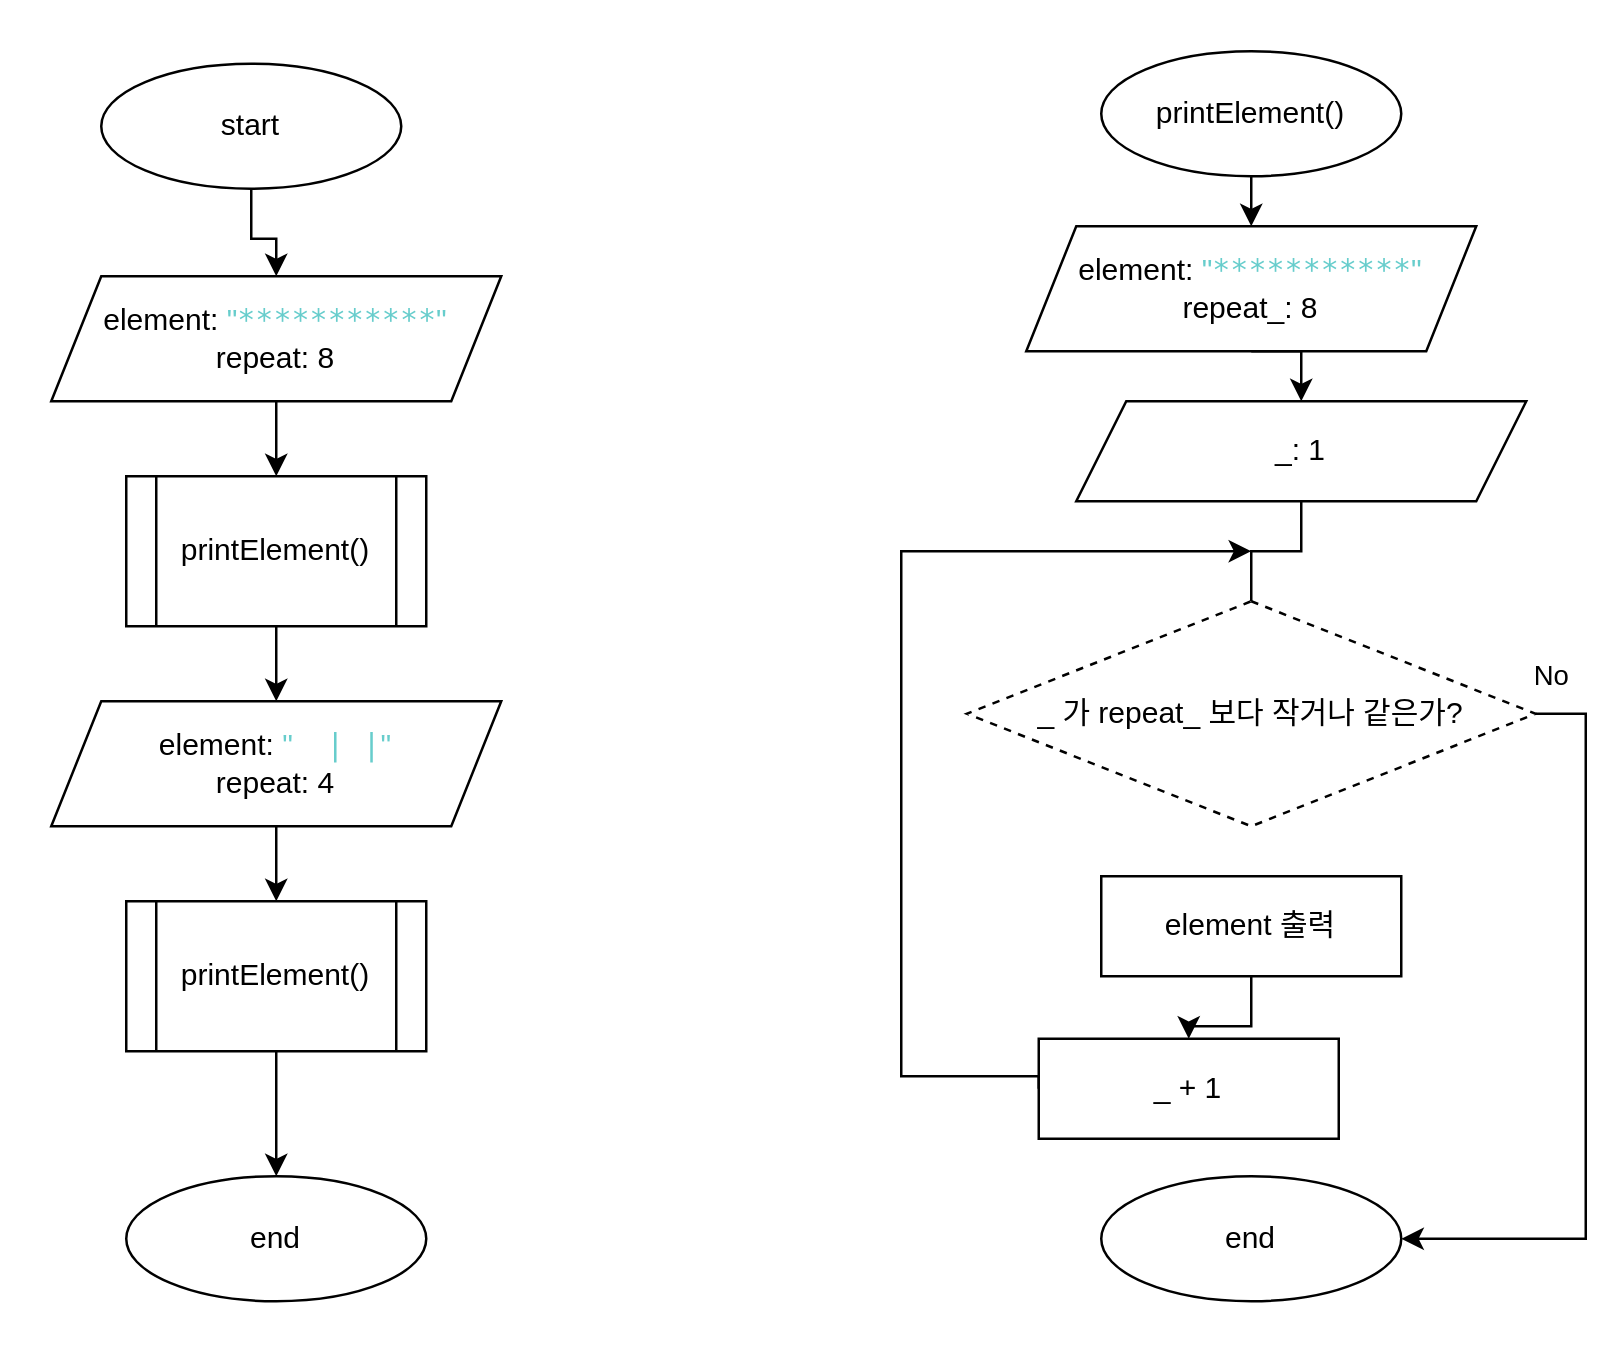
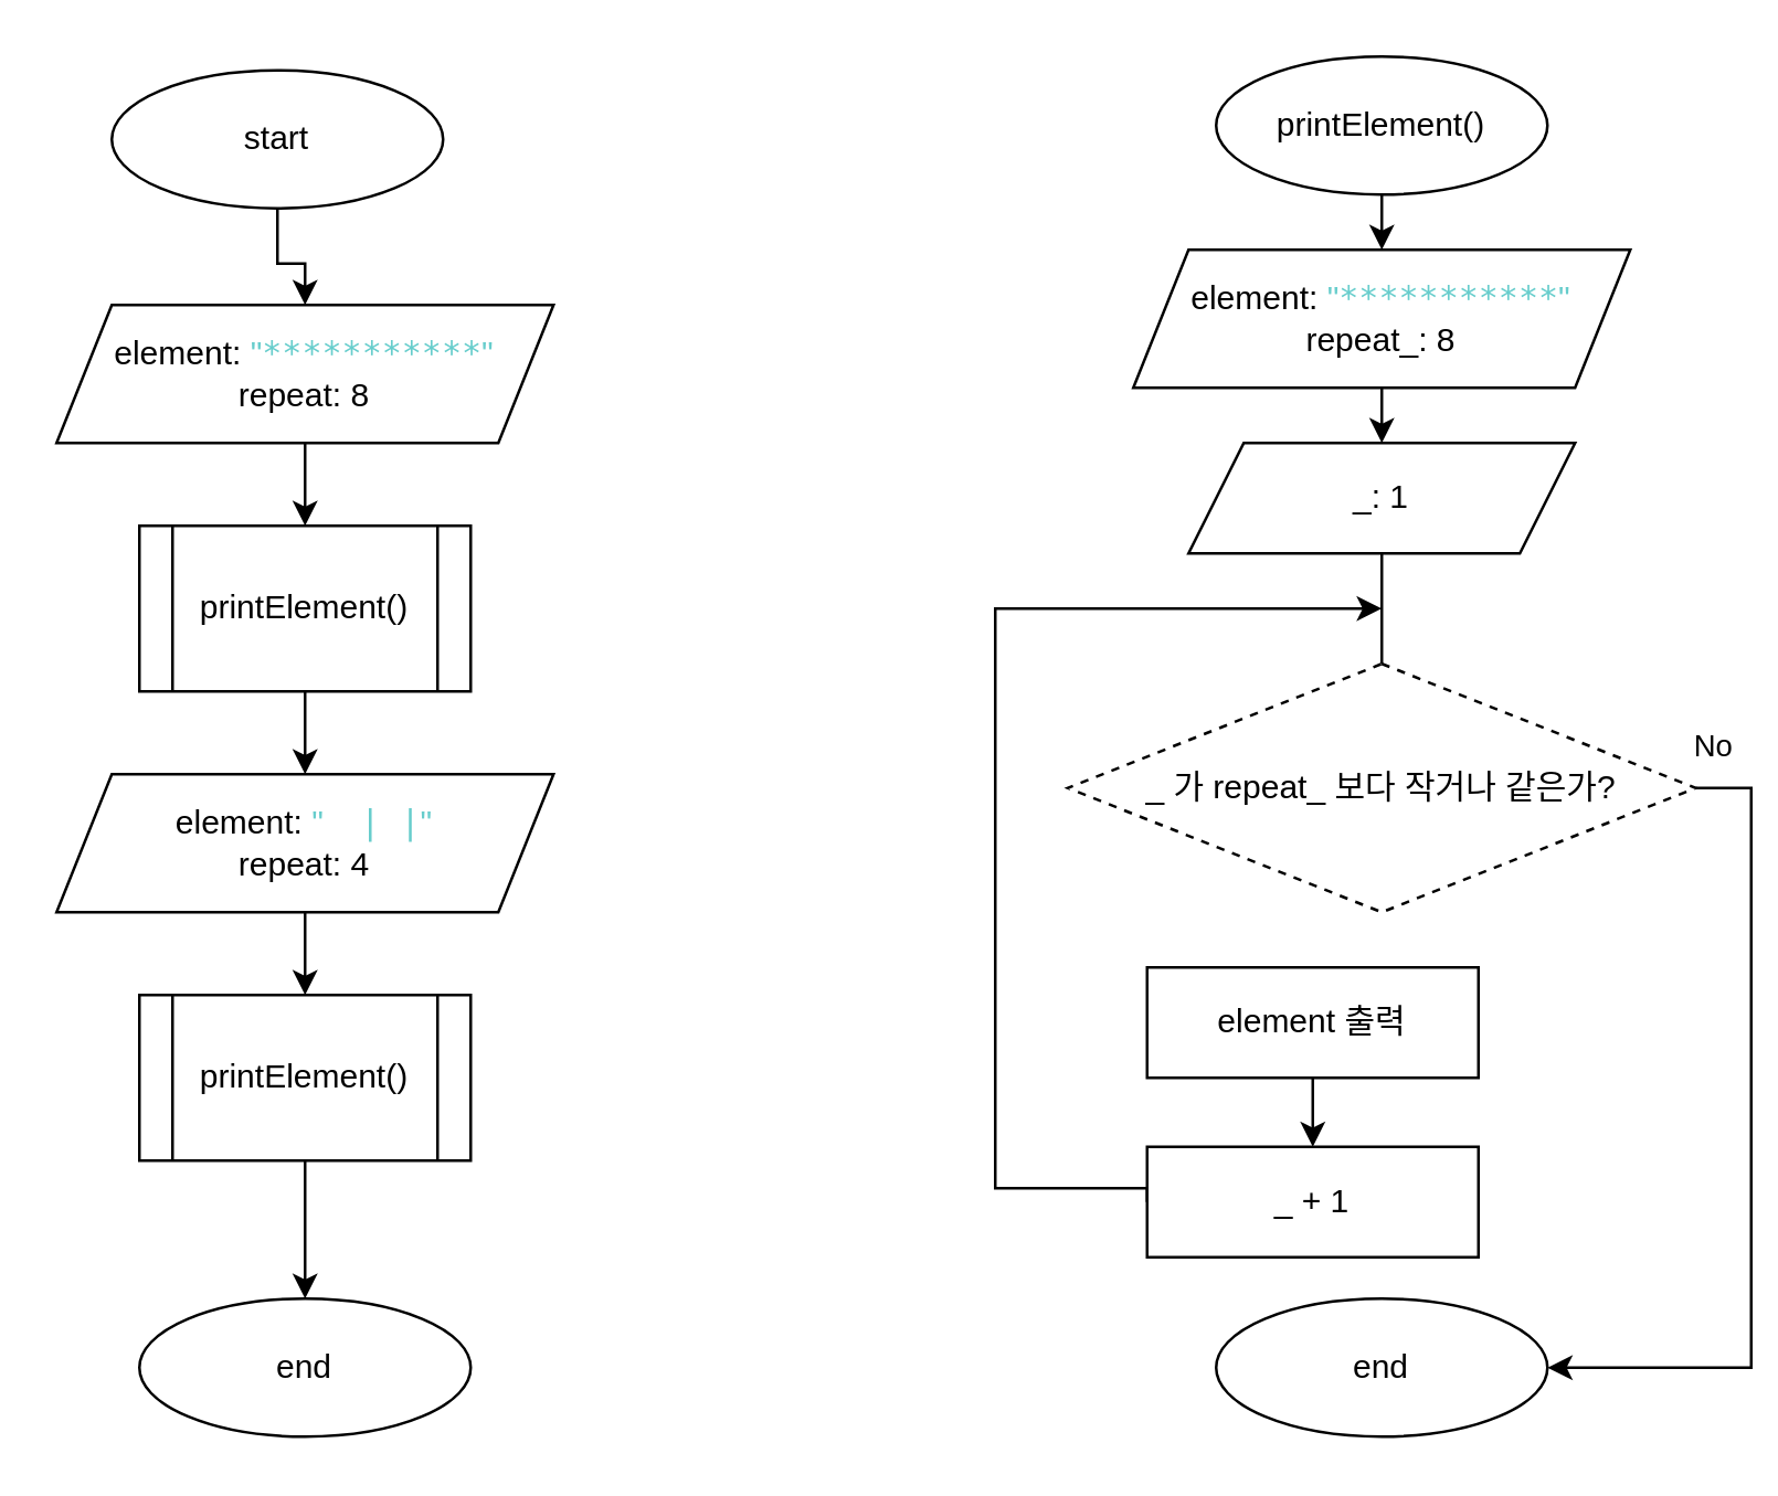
- <mxCell id="13" value="_: 1" style="shape=parallelogram;perimeter=parallelogramPerimeter;whiteSpace=wrap;html=1;fixedSize=1;" vertex="1" parent="1"><mxGeometry x="430" y="160" width="180" height="40" as="geometry" /></mxCell>
+ <mxCell id="13" value="_: 1" style="shape=parallelogram;perimeter=parallelogramPerimeter;whiteSpace=wrap;html=1;fixedSize=1;" vertex="1" parent="1"><mxGeometry x="430" y="160" width="140" height="40" as="geometry" /></mxCell>
- <mxCell id="15" value="element 출력" style="whiteSpace=wrap;html=1;" vertex="1" parent="1"><mxGeometry x="440" y="350" width="120" height="40" as="geometry" /></mxCell>
+ <mxCell id="15" value="element 출력" style="whiteSpace=wrap;html=1;" vertex="1" parent="1"><mxGeometry x="415" y="350" width="120" height="40" as="geometry" /></mxCell>
